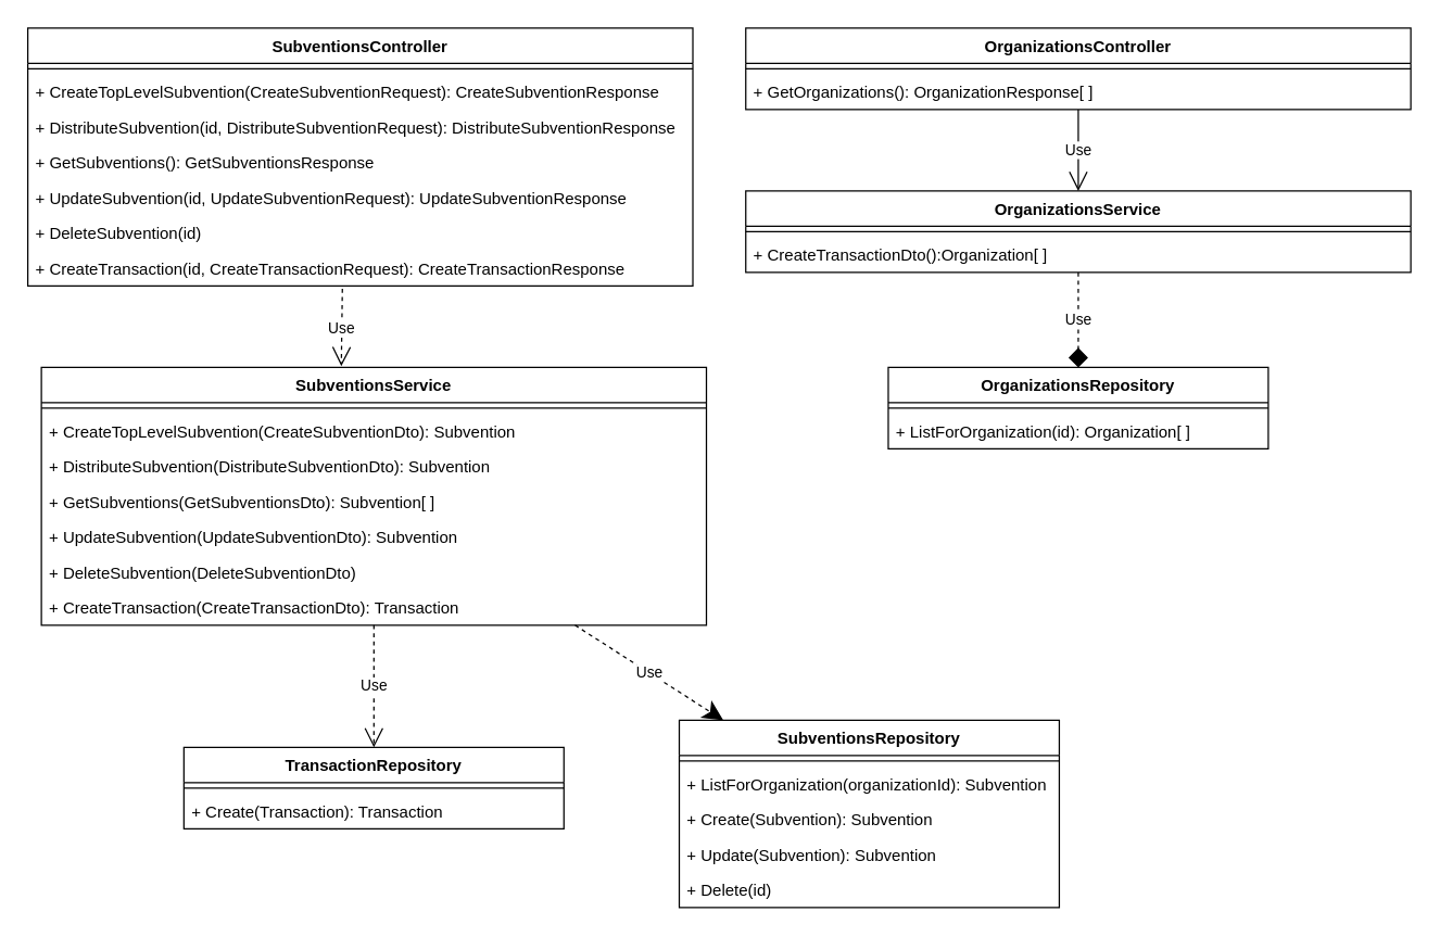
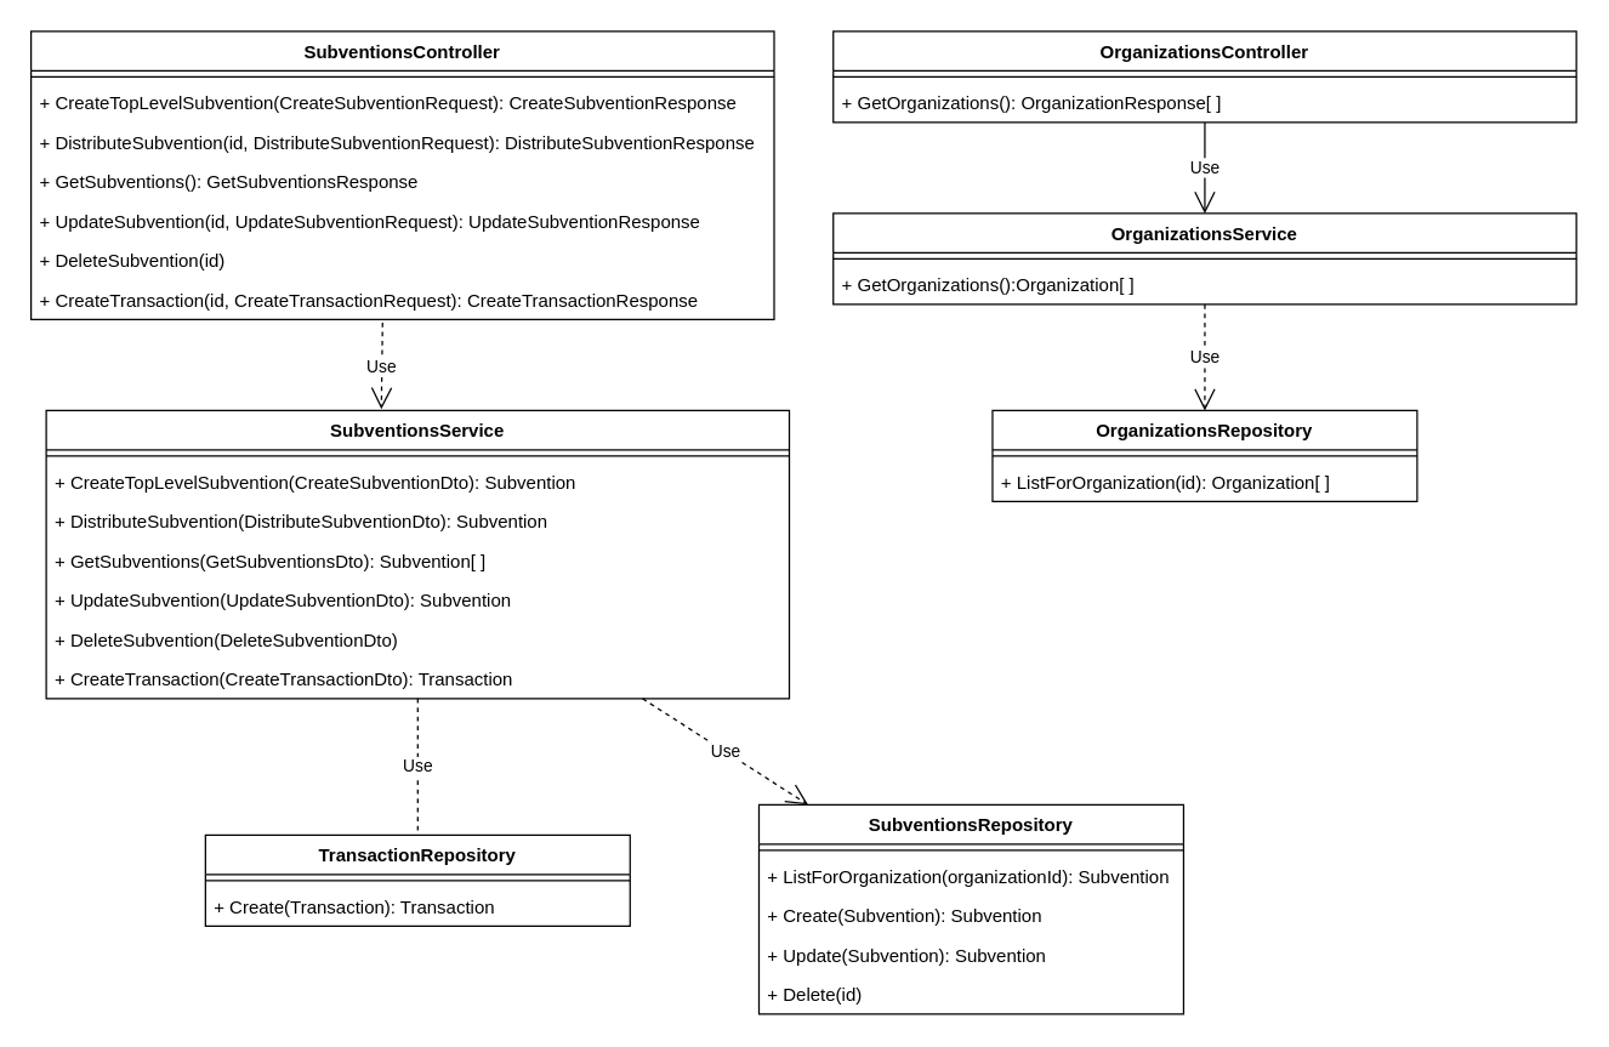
- <mxCell id="28" value="+ CreateTransactionDto():Organization[ ]" style="text;strokeColor=none;fillColor=none;align=left;verticalAlign=top;spacingLeft=4;spacingRight=4;overflow=hidden;rotatable=0;points=[[0,0.5],[1,0.5]];portConstraint=eastwest;" vertex="1" parent="26"><mxGeometry y="34" width="490" height="26" as="geometry" /></mxCell>
+ <mxCell id="28" value="+ GetOrganizations():Organization[ ]" style="text;strokeColor=none;fillColor=none;align=left;verticalAlign=top;spacingLeft=4;spacingRight=4;overflow=hidden;rotatable=0;points=[[0,0.5],[1,0.5]];portConstraint=eastwest;" vertex="1" parent="26"><mxGeometry y="34" width="490" height="26" as="geometry" /></mxCell>
- <mxCell id="33" value="Use" style="endArrow=diamond;endSize=12;dashed=1;html=1;rounded=0;" edge="1" parent="1" source="26" target="29"><mxGeometry width="160" relative="1" as="geometry"><mxPoint x="804" y="90" as="sourcePoint" /><mxPoint x="804" y="150" as="targetPoint" /></mxGeometry></mxCell>
+ <mxCell id="33" value="Use" style="endArrow=open;endSize=12;dashed=1;html=1;rounded=0;" edge="1" parent="1" source="26" target="29"><mxGeometry width="160" relative="1" as="geometry"><mxPoint x="804" y="90" as="sourcePoint" /><mxPoint x="804" y="150" as="targetPoint" /></mxGeometry></mxCell>
- <mxCell id="40" value="Use" style="endArrow=classic;endSize=12;dashed=1;html=1;rounded=0;" edge="1" parent="1" source="10" target="34"><mxGeometry width="160" relative="1" as="geometry"><mxPoint x="580" y="460" as="sourcePoint" /><mxPoint x="1280" y="780" as="targetPoint" /></mxGeometry></mxCell>
+ <mxCell id="40" value="Use" style="endArrow=open;endSize=12;dashed=1;html=1;rounded=0;" edge="1" parent="1" source="10" target="34"><mxGeometry width="160" relative="1" as="geometry"><mxPoint x="580" y="460" as="sourcePoint" /><mxPoint x="1280" y="780" as="targetPoint" /></mxGeometry></mxCell>
- <mxCell id="22" value="Use" style="endArrow=open;endSize=12;dashed=1;html=1;rounded=0;" parent="1" source="10" target="18" edge="1"><mxGeometry width="160" relative="1" as="geometry"><mxPoint x="370" y="250" as="sourcePoint" /><mxPoint x="530" y="250" as="targetPoint" /></mxGeometry></mxCell>
+ <mxCell id="22" value="Use" style="endArrow=none;endSize=12;dashed=1;html=1;rounded=0;" parent="1" source="10" target="18" edge="1"><mxGeometry width="160" relative="1" as="geometry"><mxPoint x="370" y="250" as="sourcePoint" /><mxPoint x="530" y="250" as="targetPoint" /></mxGeometry></mxCell>
